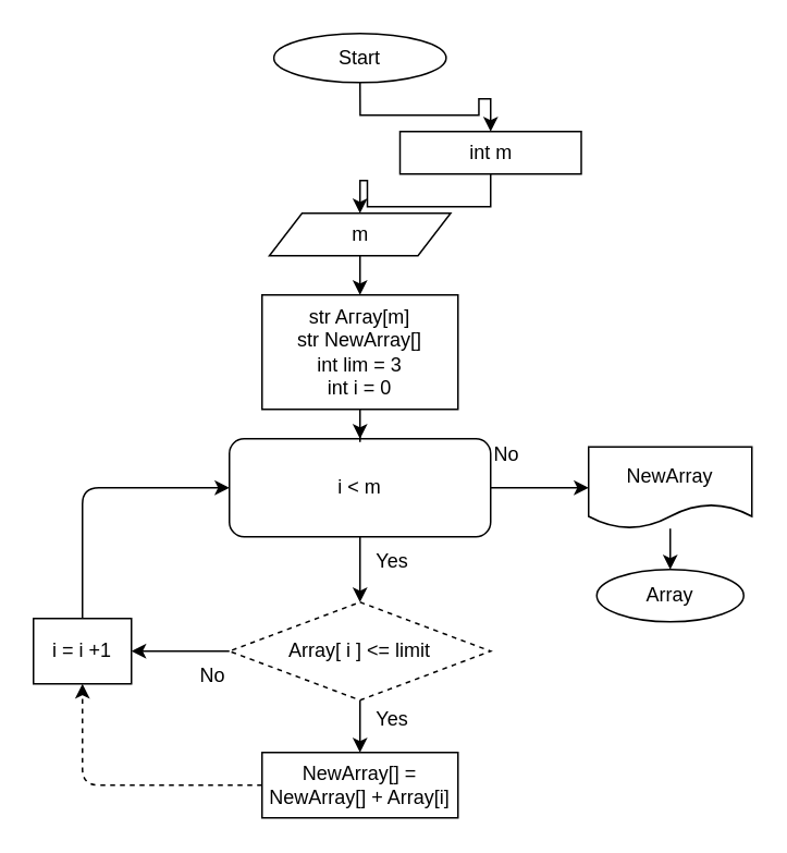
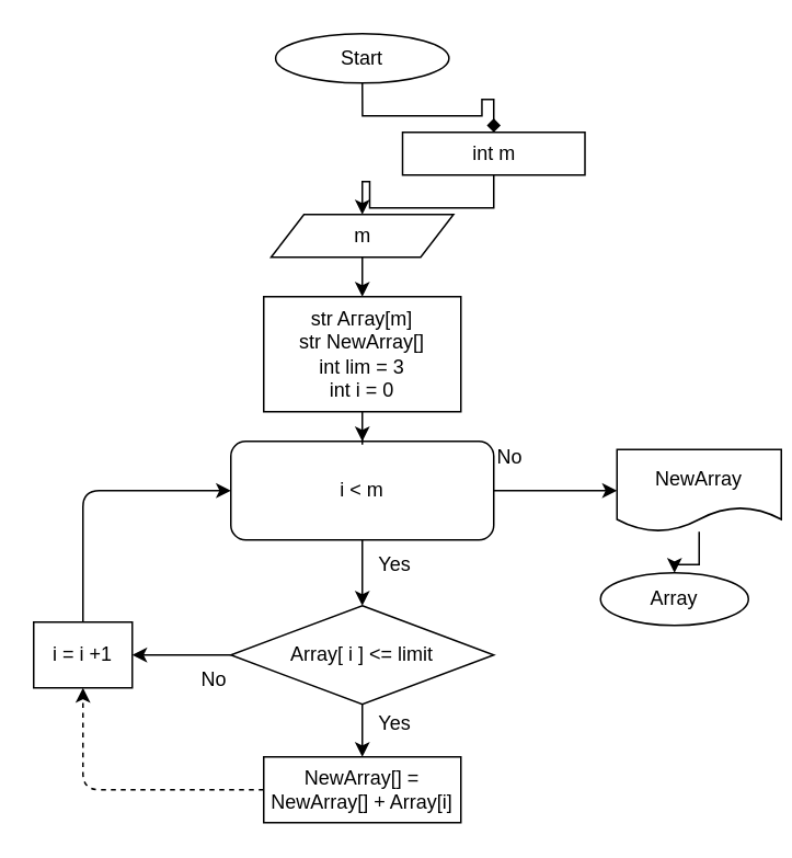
- <mxCell id="20" value="" style="edgeStyle=orthogonalEdgeStyle;rounded=0;orthogonalLoop=1;jettySize=auto;html=1;" parent="1" source="21" target="17" edge="1"><mxGeometry relative="1" as="geometry" /></mxCell>
+ <mxCell id="20" value="" style="edgeStyle=orthogonalEdgeStyle;rounded=0;orthogonalLoop=1;jettySize=auto;html=1;endArrow=diamond;" parent="1" source="21" target="17" edge="1"><mxGeometry relative="1" as="geometry" /></mxCell>
- <mxCell id="25" value="NewArray" style="shape=document;whiteSpace=wrap;html=1;boundedLbl=1;" parent="1" vertex="1"><mxGeometry x="360" y="273" width="100" height="50" as="geometry" /></mxCell>
+ <mxCell id="25" value="NewArray" style="shape=document;whiteSpace=wrap;html=1;boundedLbl=1;" parent="1" vertex="1"><mxGeometry x="375" y="273" width="100" height="50" as="geometry" /></mxCell>
- <mxCell id="7" value="Array[ i ] &amp;lt;= limit" style="rhombus;whiteSpace=wrap;html=1;dashed=1;" parent="1" vertex="1"><mxGeometry x="140" y="368" width="160" height="60" as="geometry" /></mxCell>
+ <mxCell id="7" value="Array[ i ] &amp;lt;= limit" style="rhombus;whiteSpace=wrap;html=1;" parent="1" vertex="1"><mxGeometry x="140" y="368" width="160" height="60" as="geometry" /></mxCell>
